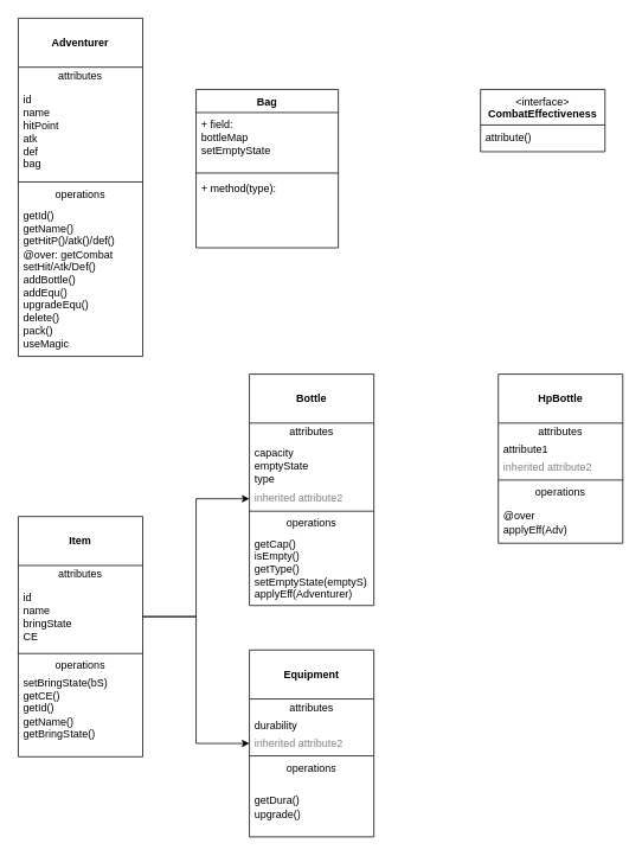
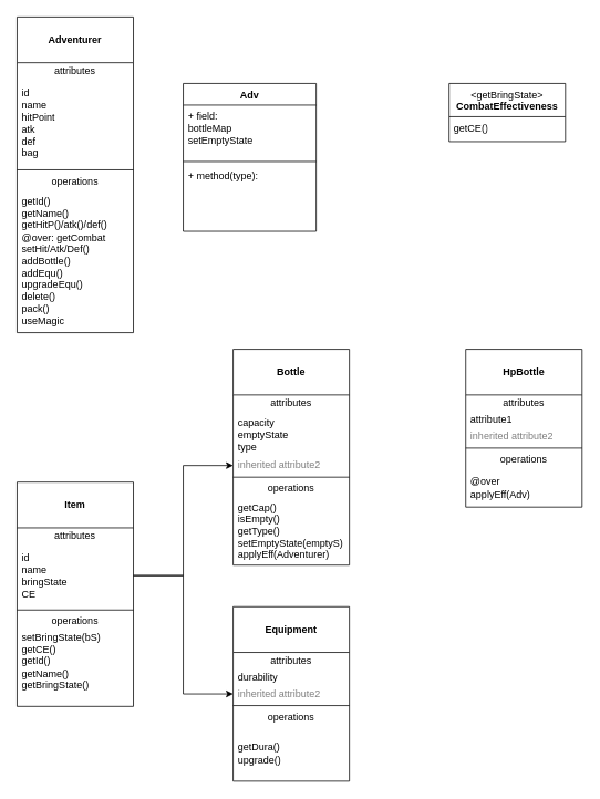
- <mxCell id="39" value="Bag" style="swimlane;fontStyle=1;align=center;verticalAlign=top;childLayout=stackLayout;horizontal=1;startSize=26;horizontalStack=0;resizeParent=1;resizeParentMax=0;resizeLast=0;collapsible=1;marginBottom=0;whiteSpace=wrap;html=1;" vertex="1" parent="1"><mxGeometry x="220" width="160" height="178" as="geometry" y="100" /></mxCell>
+ <mxCell id="39" value="Adv" style="swimlane;fontStyle=1;align=center;verticalAlign=top;childLayout=stackLayout;horizontal=1;startSize=26;horizontalStack=0;resizeParent=1;resizeParentMax=0;resizeLast=0;collapsible=1;marginBottom=0;whiteSpace=wrap;html=1;" vertex="1" parent="1"><mxGeometry x="220" width="160" height="178" as="geometry" y="100" /></mxCell>
- <mxCell id="8" value="&amp;lt;interface&amp;gt;&lt;br&gt;&lt;b&gt;CombatEffectiveness&lt;/b&gt;" style="swimlane;fontStyle=0;align=center;verticalAlign=top;childLayout=stackLayout;horizontal=1;startSize=40;horizontalStack=0;resizeParent=1;resizeParentMax=0;resizeLast=0;collapsible=0;marginBottom=0;html=1;whiteSpace=wrap;" parent="1" vertex="1"><mxGeometry x="540" width="140" height="70" as="geometry" y="100" /></mxCell>
+ <mxCell id="8" value="&amp;lt;getBringState&amp;gt;&lt;br&gt;&lt;b&gt;CombatEffectiveness&lt;/b&gt;" style="swimlane;fontStyle=0;align=center;verticalAlign=top;childLayout=stackLayout;horizontal=1;startSize=40;horizontalStack=0;resizeParent=1;resizeParentMax=0;resizeLast=0;collapsible=0;marginBottom=0;html=1;whiteSpace=wrap;" parent="1" vertex="1"><mxGeometry x="540" width="140" height="70" as="geometry" y="100" /></mxCell>
- <mxCell id="9" value="attribute()" style="text;html=1;strokeColor=none;fillColor=none;align=left;verticalAlign=middle;spacingLeft=4;spacingRight=4;overflow=hidden;rotatable=0;points=[[0,0.5],[1,0.5]];portConstraint=eastwest;whiteSpace=wrap;" parent="8" vertex="1"><mxGeometry y="40" width="140" height="30" as="geometry" /></mxCell>
+ <mxCell id="9" value="getCE()" style="text;html=1;strokeColor=none;fillColor=none;align=left;verticalAlign=middle;spacingLeft=4;spacingRight=4;overflow=hidden;rotatable=0;points=[[0,0.5],[1,0.5]];portConstraint=eastwest;whiteSpace=wrap;" parent="8" vertex="1"><mxGeometry y="40" width="140" height="30" as="geometry" /></mxCell>
